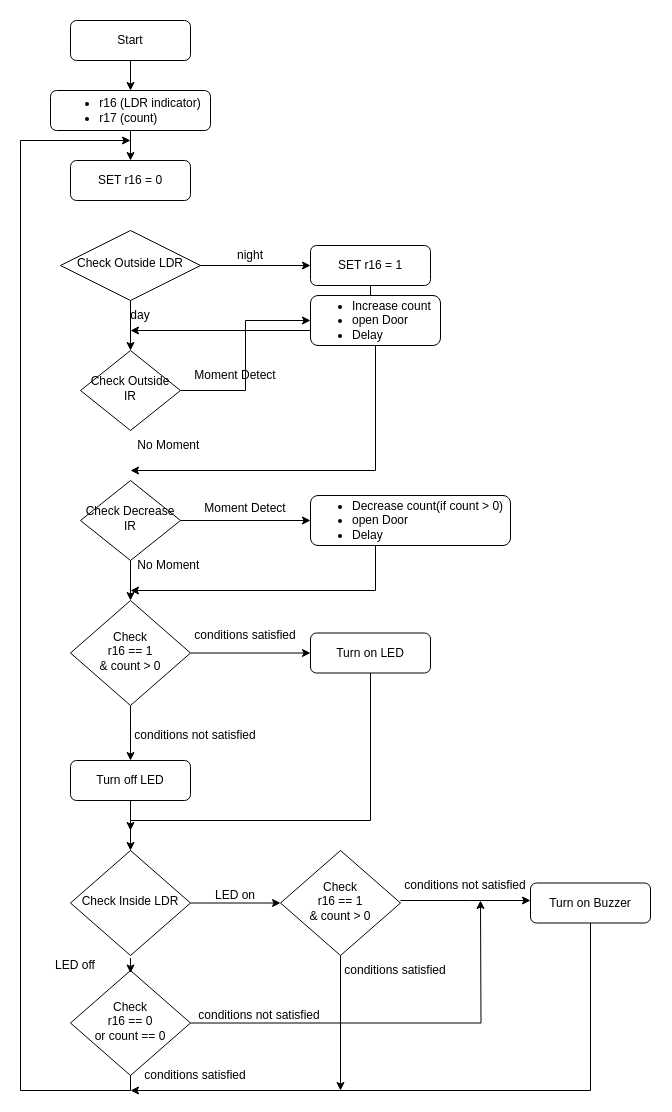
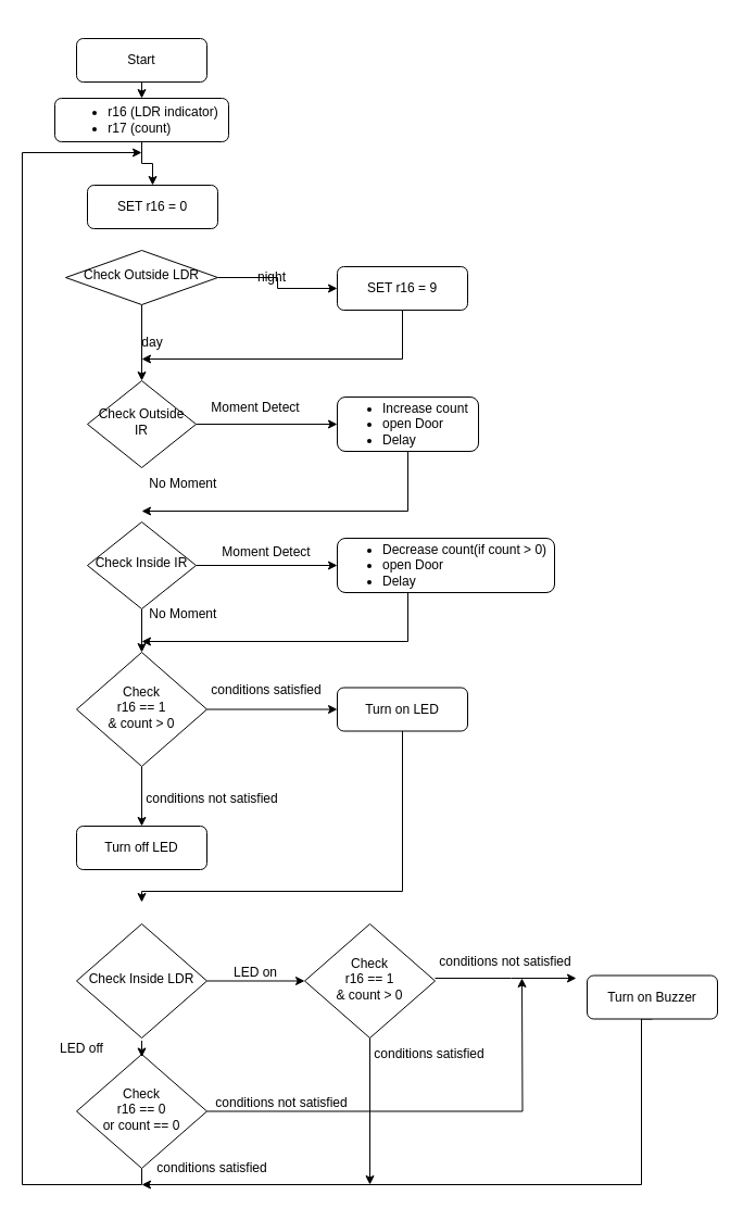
- <mxCell id="15" value="Start" style="rounded=1;whiteSpace=wrap;html=1;fontSize=12;glass=0;strokeWidth=1;shadow=0;" vertex="1" parent="1"><mxGeometry x="70" y="20" width="120" height="40" as="geometry" /></mxCell>
+ <mxCell id="15" value="Start" style="rounded=1;whiteSpace=wrap;html=1;fontSize=12;glass=0;strokeWidth=1;shadow=0;" vertex="1" parent="1"><mxGeometry x="70" y="35" width="120" height="40" as="geometry" /></mxCell>
- <mxCell id="2" value="SET r16 = 0" style="rounded=1;whiteSpace=wrap;html=1;fontSize=12;glass=0;strokeWidth=1;shadow=0;" parent="1" vertex="1"><mxGeometry x="70" y="160" width="120" height="40" as="geometry" /></mxCell>
+ <mxCell id="2" value="SET r16 = 0" style="rounded=1;whiteSpace=wrap;html=1;fontSize=12;glass=0;strokeWidth=1;shadow=0;" parent="1" vertex="1"><mxGeometry x="80" y="170" width="120" height="40" as="geometry" /></mxCell>
- <mxCell id="5" value="Check Outside LDR" style="rhombus;whiteSpace=wrap;html=1;shadow=0;fontFamily=Helvetica;fontSize=12;align=center;strokeWidth=1;spacing=6;spacingTop=-4;" parent="1" vertex="1"><mxGeometry x="60" y="230" width="140" height="70" as="geometry" /></mxCell>
+ <mxCell id="5" value="Check Outside LDR" style="rhombus;whiteSpace=wrap;html=1;shadow=0;fontFamily=Helvetica;fontSize=12;align=center;strokeWidth=1;spacing=6;spacingTop=-4;" parent="1" vertex="1"><mxGeometry x="60" y="230" width="140" height="50" as="geometry" /></mxCell>
- <mxCell id="7" value="SET r16 = 1" style="rounded=1;whiteSpace=wrap;html=1;fontSize=12;glass=0;strokeWidth=1;shadow=0;" parent="1" vertex="1"><mxGeometry x="310" y="245" width="120" height="40" as="geometry" /></mxCell>
+ <mxCell id="7" value="SET r16 = 9" style="rounded=1;whiteSpace=wrap;html=1;fontSize=12;glass=0;strokeWidth=1;shadow=0;" parent="1" vertex="1"><mxGeometry x="310" y="245" width="120" height="40" as="geometry" /></mxCell>
- <mxCell id="11" value="&lt;ul&gt;&lt;li&gt;Increase count&lt;/li&gt;&lt;li&gt;open Door&lt;/li&gt;&lt;li&gt;Delay&lt;/li&gt;&lt;/ul&gt;" style="rounded=1;whiteSpace=wrap;html=1;fontSize=12;glass=0;strokeWidth=1;shadow=0;align=left;" parent="1" vertex="1"><mxGeometry x="310" y="295" width="130" height="50" as="geometry" /></mxCell>
+ <mxCell id="11" value="&lt;ul&gt;&lt;li&gt;Increase count&lt;/li&gt;&lt;li&gt;open Door&lt;/li&gt;&lt;li&gt;Delay&lt;/li&gt;&lt;/ul&gt;" style="rounded=1;whiteSpace=wrap;html=1;fontSize=12;glass=0;strokeWidth=1;shadow=0;align=left;" parent="1" vertex="1"><mxGeometry x="310" y="365" width="130" height="50" as="geometry" /></mxCell>
- <mxCell id="22" value="Check Decrease IR" style="rhombus;whiteSpace=wrap;html=1;shadow=0;fontFamily=Helvetica;fontSize=12;align=center;strokeWidth=1;spacing=6;spacingTop=-4;" vertex="1" parent="1"><mxGeometry x="80" y="480" width="100" height="80" as="geometry" /></mxCell>
+ <mxCell id="22" value="Check Inside IR" style="rhombus;whiteSpace=wrap;html=1;shadow=0;fontFamily=Helvetica;fontSize=12;align=center;strokeWidth=1;spacing=6;spacingTop=-4;" vertex="1" parent="1"><mxGeometry x="80" y="480" width="100" height="80" as="geometry" /></mxCell>
- <mxCell id="31" style="edgeStyle=orthogonalEdgeStyle;rounded=0;orthogonalLoop=1;jettySize=auto;html=1;exitX=0.5;exitY=1;exitDx=0;exitDy=0;entryX=0.5;entryY=0;entryDx=0;entryDy=0;" edge="1" parent="1" source="32" target="37"><mxGeometry relative="1" as="geometry" /></mxCell>
- <mxCell id="42" value="Turn on Buzzer" style="rounded=1;whiteSpace=wrap;html=1;fontSize=12;glass=0;strokeWidth=1;shadow=0;" vertex="1" parent="1"><mxGeometry x="530" y="882.5" width="120" height="40" as="geometry" /></mxCell>
+ <mxCell id="42" value="Turn on Buzzer" style="rounded=1;whiteSpace=wrap;html=1;fontSize=12;glass=0;strokeWidth=1;shadow=0;" vertex="1" parent="1"><mxGeometry x="540" y="897.5" width="120" height="40" as="geometry" /></mxCell>
